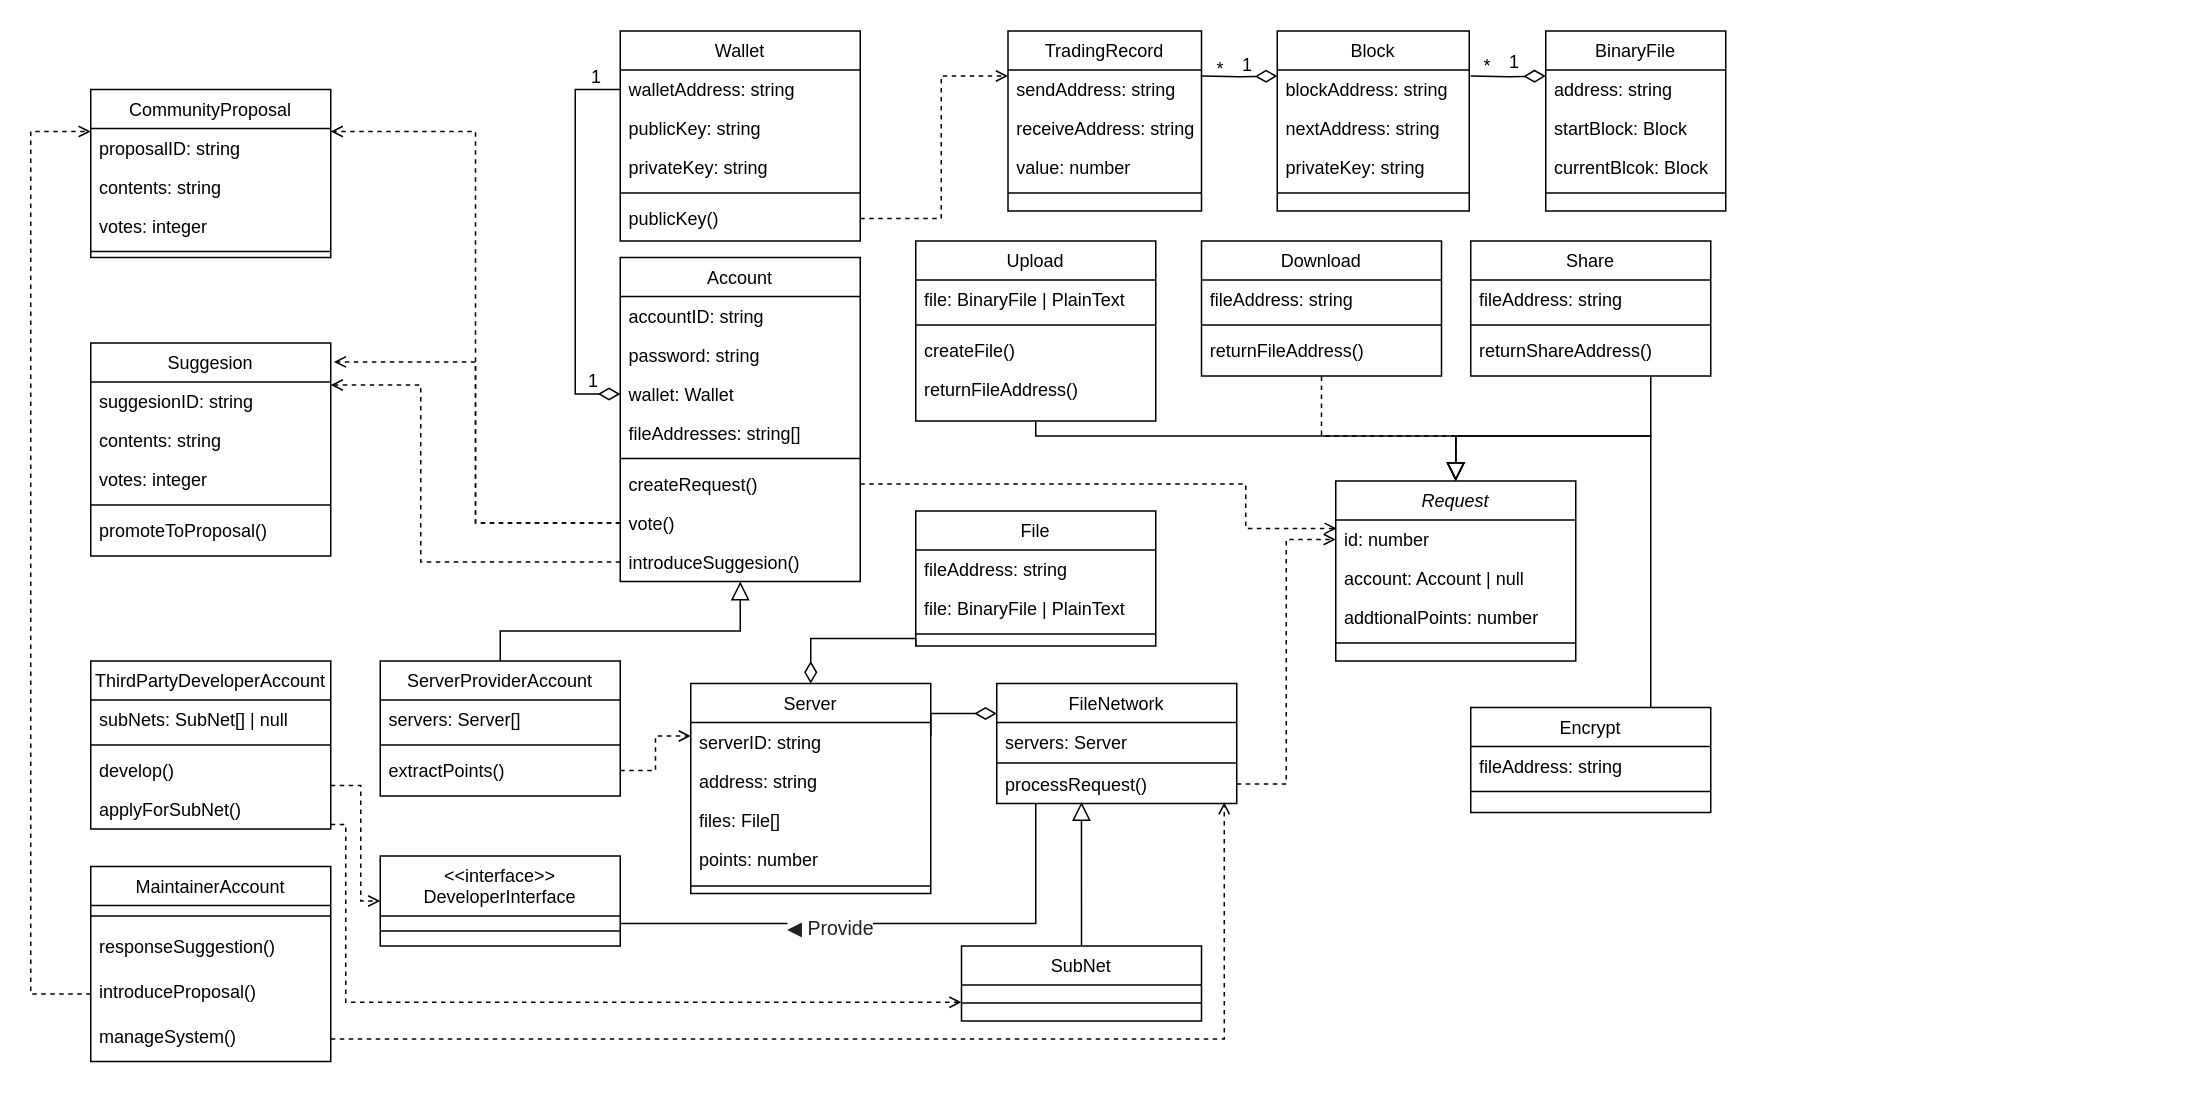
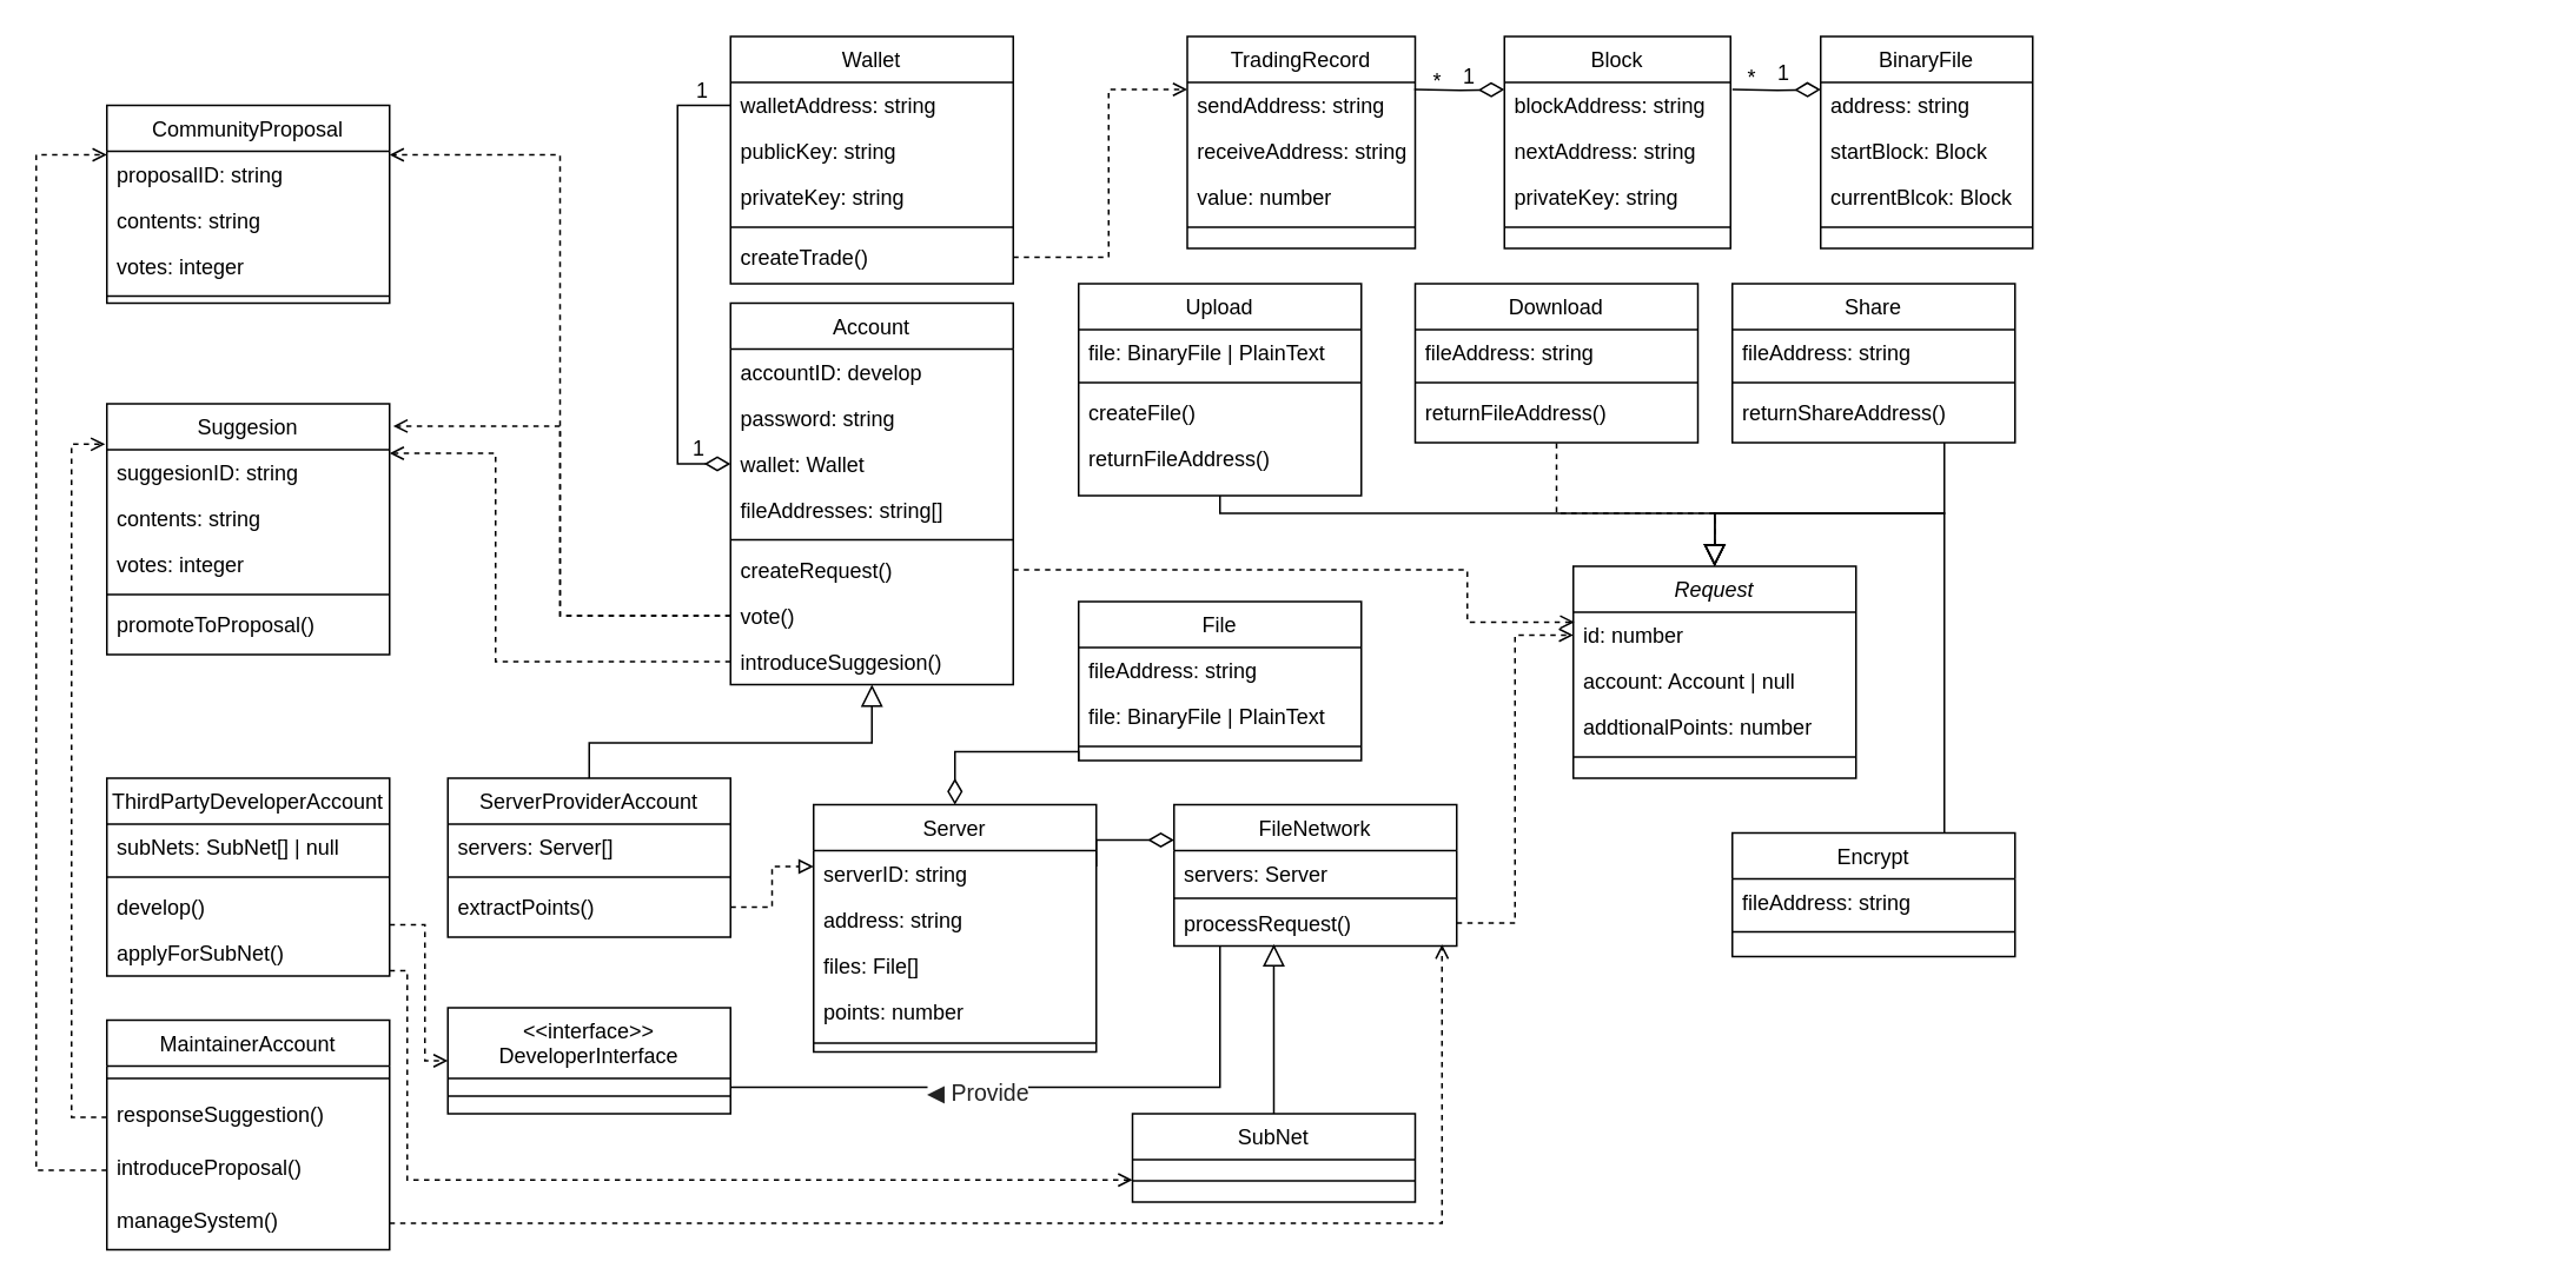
- <mxCell id="42" value="publicKey()" style="text;align=left;verticalAlign=top;spacingLeft=4;spacingRight=4;overflow=hidden;rotatable=0;points=[[0,0.5],[1,0.5]];portConstraint=eastwest;fontStyle=0" parent="37" vertex="1"><mxGeometry y="112" width="160" height="26" as="geometry" /></mxCell>
+ <mxCell id="42" value="createTrade()" style="text;align=left;verticalAlign=top;spacingLeft=4;spacingRight=4;overflow=hidden;rotatable=0;points=[[0,0.5],[1,0.5]];portConstraint=eastwest;fontStyle=0" parent="37" vertex="1"><mxGeometry y="112" width="160" height="26" as="geometry" /></mxCell>
- <mxCell id="29" value="accountID: string" style="text;align=left;verticalAlign=top;spacingLeft=4;spacingRight=4;overflow=hidden;rotatable=0;points=[[0,0.5],[1,0.5]];portConstraint=eastwest;" parent="28" vertex="1"><mxGeometry y="26" width="160" height="26" as="geometry" /></mxCell>
+ <mxCell id="29" value="accountID: develop" style="text;align=left;verticalAlign=top;spacingLeft=4;spacingRight=4;overflow=hidden;rotatable=0;points=[[0,0.5],[1,0.5]];portConstraint=eastwest;" parent="28" vertex="1"><mxGeometry y="26" width="160" height="26" as="geometry" /></mxCell>
+ <mxCell id="125" style="edgeStyle=orthogonalEdgeStyle;rounded=0;orthogonalLoop=1;jettySize=auto;html=1;entryX=-0.006;entryY=0.161;entryDx=0;entryDy=0;entryPerimeter=0;dashed=1;endArrow=open;endFill=0;" edge="1" parent="1" source="98" target="116"><mxGeometry relative="1" as="geometry" /></mxCell>
- <mxCell id="95" style="edgeStyle=orthogonalEdgeStyle;rounded=0;orthogonalLoop=1;jettySize=auto;html=1;entryX=0;entryY=0.25;entryDx=0;entryDy=0;dashed=1;endArrow=open;endFill=0;" edge="1" parent="1" source="94" target="73"><mxGeometry relative="1" as="geometry" /></mxCell>
+ <mxCell id="95" style="edgeStyle=orthogonalEdgeStyle;rounded=0;orthogonalLoop=1;jettySize=auto;html=1;entryX=0;entryY=0.25;entryDx=0;entryDy=0;dashed=1;endArrow=block;endFill=0;" edge="1" parent="1" source="94" target="73"><mxGeometry relative="1" as="geometry" /></mxCell>
